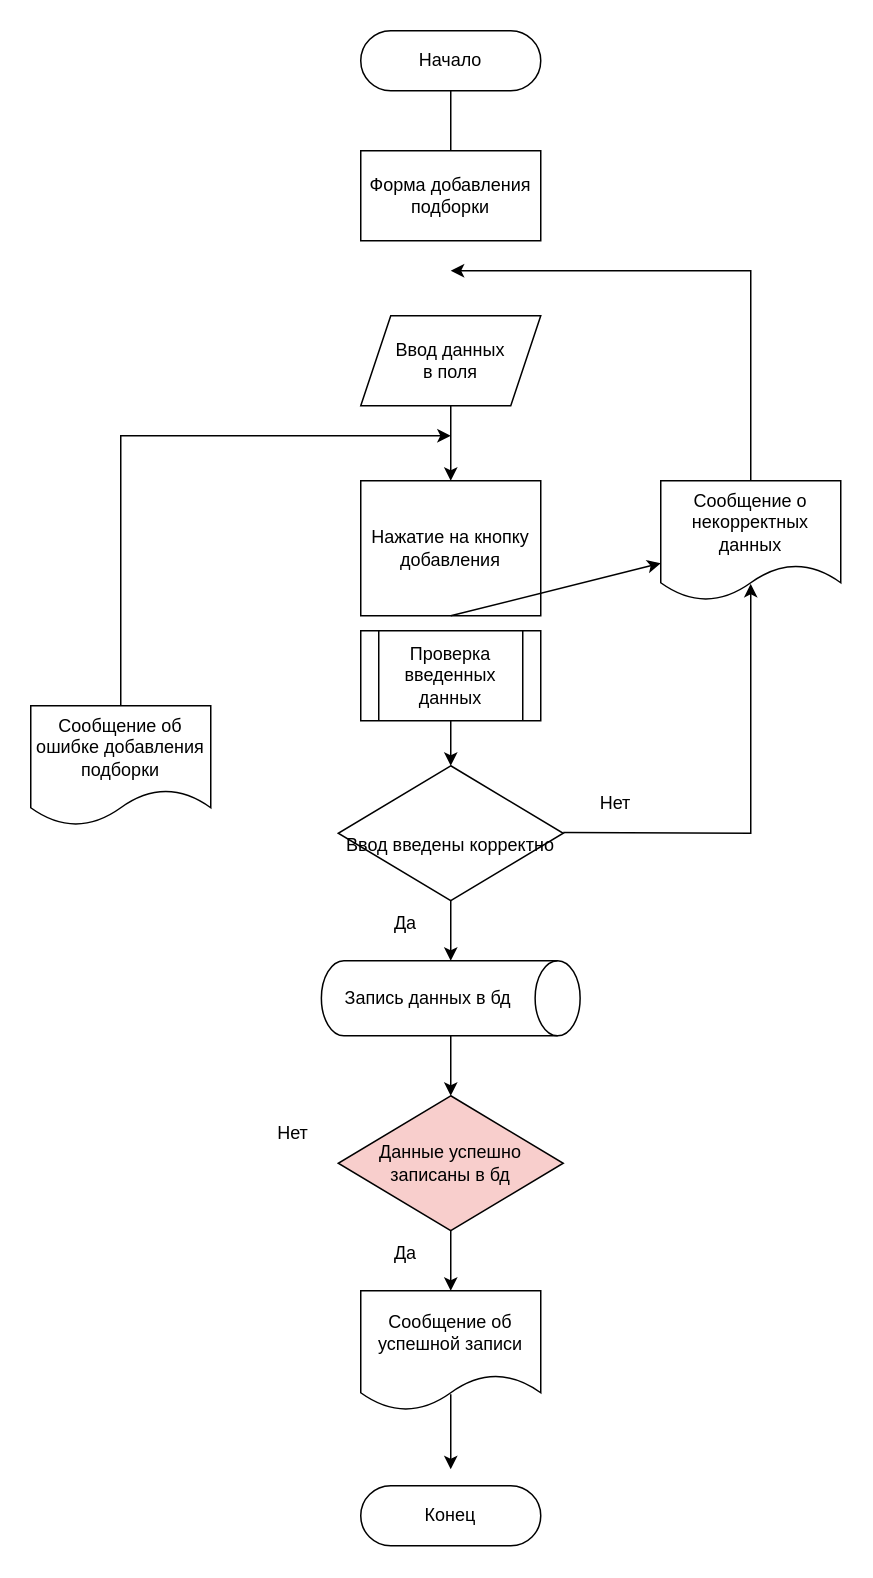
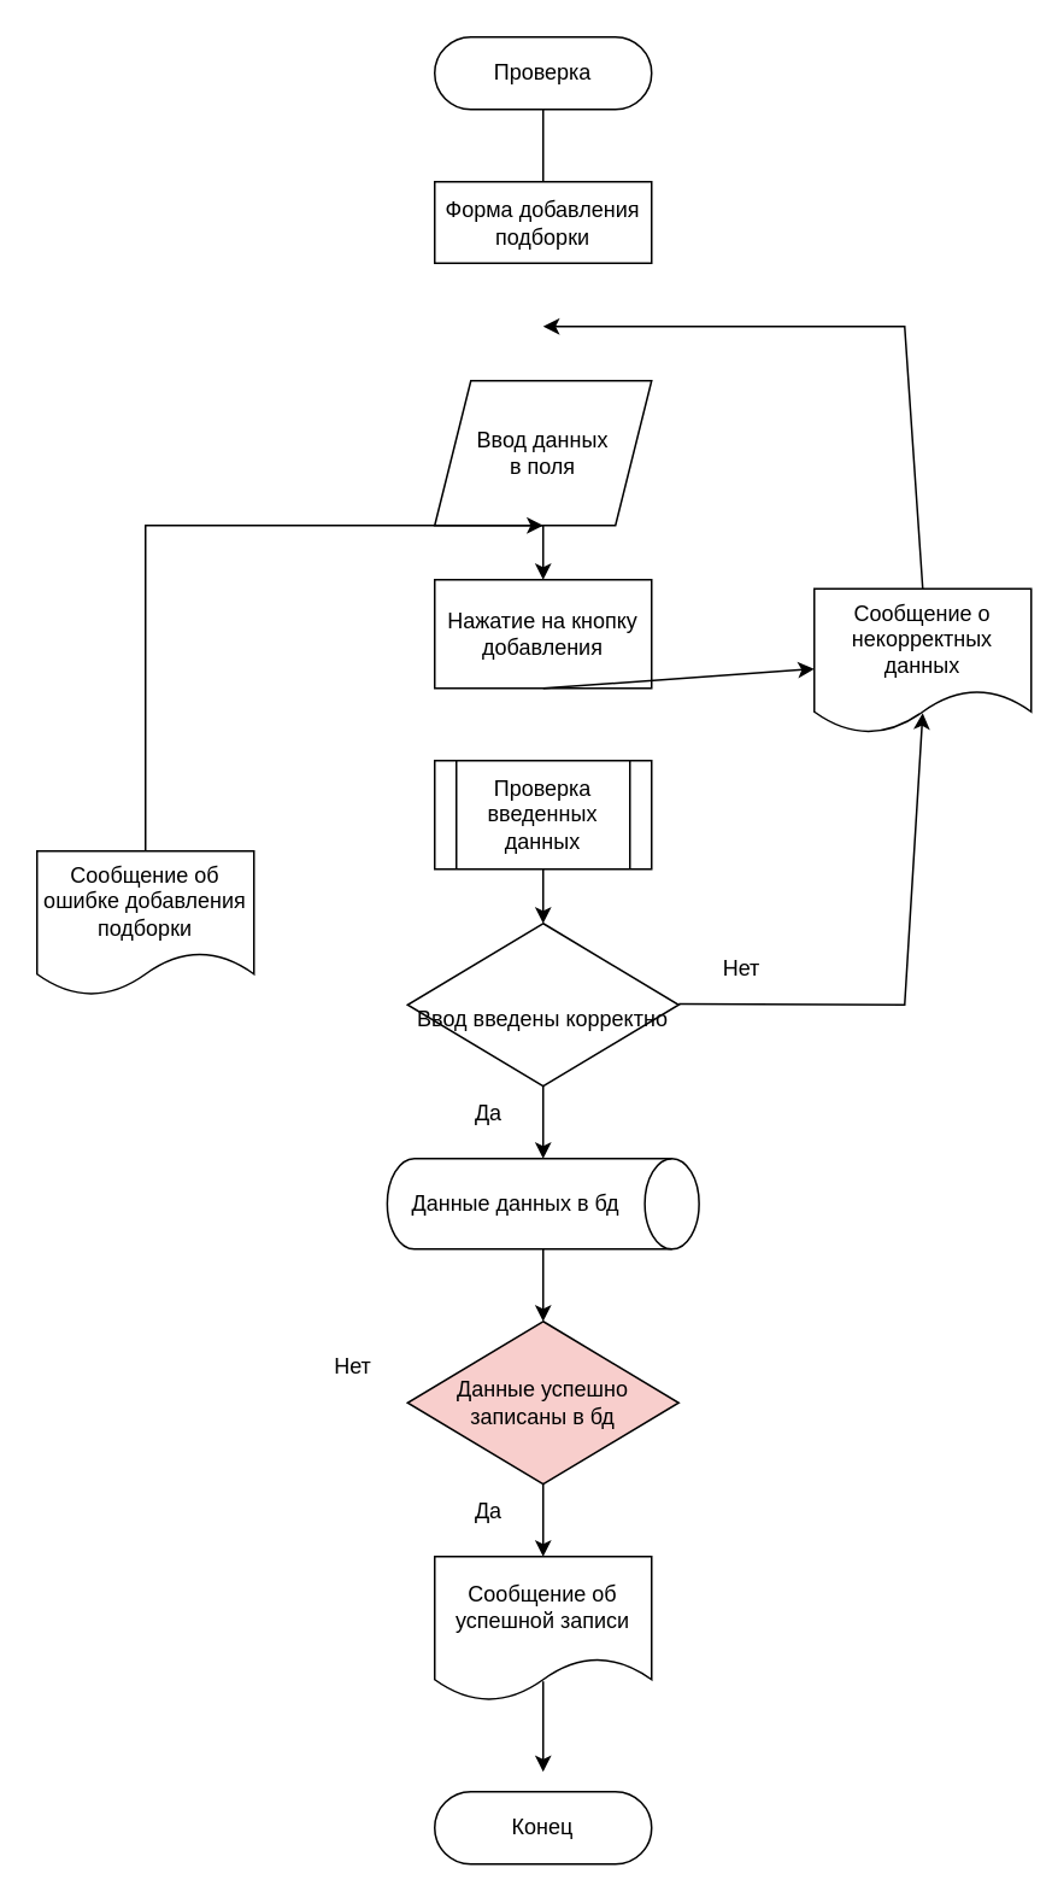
- <mxCell id="2" value="Начало" style="rounded=1;whiteSpace=wrap;html=1;arcSize=50;" parent="1" vertex="1"><mxGeometry x="240" y="20" width="120" height="40" as="geometry" /></mxCell>
+ <mxCell id="2" value="Проверка" style="rounded=1;whiteSpace=wrap;html=1;arcSize=50;" parent="1" vertex="1"><mxGeometry x="240" y="20" width="120" height="40" as="geometry" /></mxCell>
- <mxCell id="3" value="Форма добавления подборки" style="rounded=0;whiteSpace=wrap;html=1;" parent="1" vertex="1"><mxGeometry x="240" y="100" width="120" height="60" as="geometry" /></mxCell>
+ <mxCell id="3" value="Форма добавления подборки" style="rounded=0;whiteSpace=wrap;html=1;" parent="1" vertex="1"><mxGeometry x="240" y="100" width="120" height="45" as="geometry" /></mxCell>
- <mxCell id="4" value="Ввод данных&lt;div&gt;в поля&lt;/div&gt;" style="shape=parallelogram;perimeter=parallelogramPerimeter;whiteSpace=wrap;html=1;fixedSize=1;" parent="1" vertex="1"><mxGeometry x="240" y="210" width="120" height="60" as="geometry" /></mxCell>
+ <mxCell id="4" value="Ввод данных&lt;div&gt;в поля&lt;/div&gt;" style="shape=parallelogram;perimeter=parallelogramPerimeter;whiteSpace=wrap;html=1;fixedSize=1;" parent="1" vertex="1"><mxGeometry x="240" y="210" width="120" height="80" as="geometry" /></mxCell>
- <mxCell id="14" value="Сообщение о некорректных данных" style="shape=document;whiteSpace=wrap;html=1;boundedLbl=1;" parent="1" vertex="1"><mxGeometry x="440" y="320" width="120" height="80" as="geometry" /></mxCell>
+ <mxCell id="14" value="Сообщение о некорректных данных" style="shape=document;whiteSpace=wrap;html=1;boundedLbl=1;" parent="1" vertex="1"><mxGeometry x="450" y="325" width="120" height="80" as="geometry" /></mxCell>
- <mxCell id="5" value="Нажатие на кнопку добавления" style="rounded=0;whiteSpace=wrap;html=1;" parent="1" vertex="1"><mxGeometry x="240" y="320" width="120" height="90" as="geometry" /></mxCell>
+ <mxCell id="5" value="Нажатие на кнопку добавления" style="rounded=0;whiteSpace=wrap;html=1;" parent="1" vertex="1"><mxGeometry x="240" y="320" width="120" height="60" as="geometry" /></mxCell>
- <mxCell id="9" value="Запись данных в бд" style="text;html=1;align=center;verticalAlign=middle;whiteSpace=wrap;rounded=0;" parent="1" vertex="1"><mxGeometry x="225" y="650" width="120" height="30" as="geometry" /></mxCell>
+ <mxCell id="9" value="Данные данных в бд" style="text;html=1;align=center;verticalAlign=middle;whiteSpace=wrap;rounded=0;" parent="1" vertex="1"><mxGeometry x="225" y="650" width="120" height="30" as="geometry" /></mxCell>
